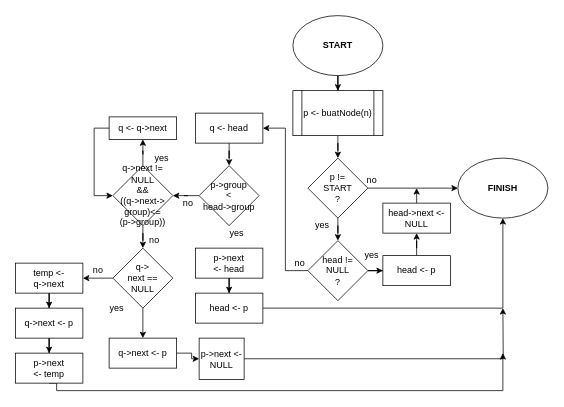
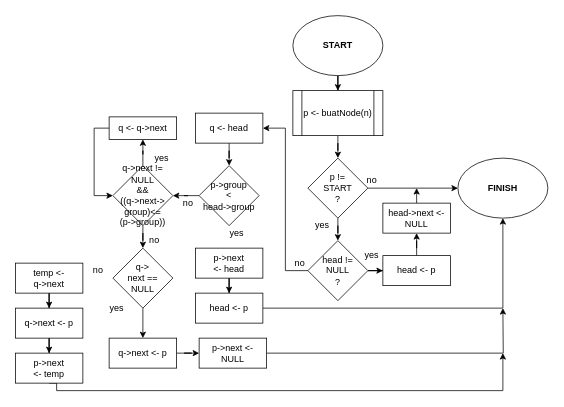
- <mxCell id="31" value="" style="edgeStyle=orthogonalEdgeStyle;rounded=0;orthogonalLoop=1;jettySize=auto;html=1;" edge="1" parent="1" source="32" target="38"><mxGeometry relative="1" as="geometry" /></mxCell>
- <mxCell id="36" value="p-&amp;gt;next &amp;lt;- NULL" style="whiteSpace=wrap;html=1;" vertex="1" parent="1"><mxGeometry x="265" y="450" width="60" height="55" as="geometry" /></mxCell>
+ <mxCell id="36" value="p-&amp;gt;next &amp;lt;- NULL" style="whiteSpace=wrap;html=1;" vertex="1" parent="1"><mxGeometry x="265" y="450" width="90" height="40" as="geometry" /></mxCell>
